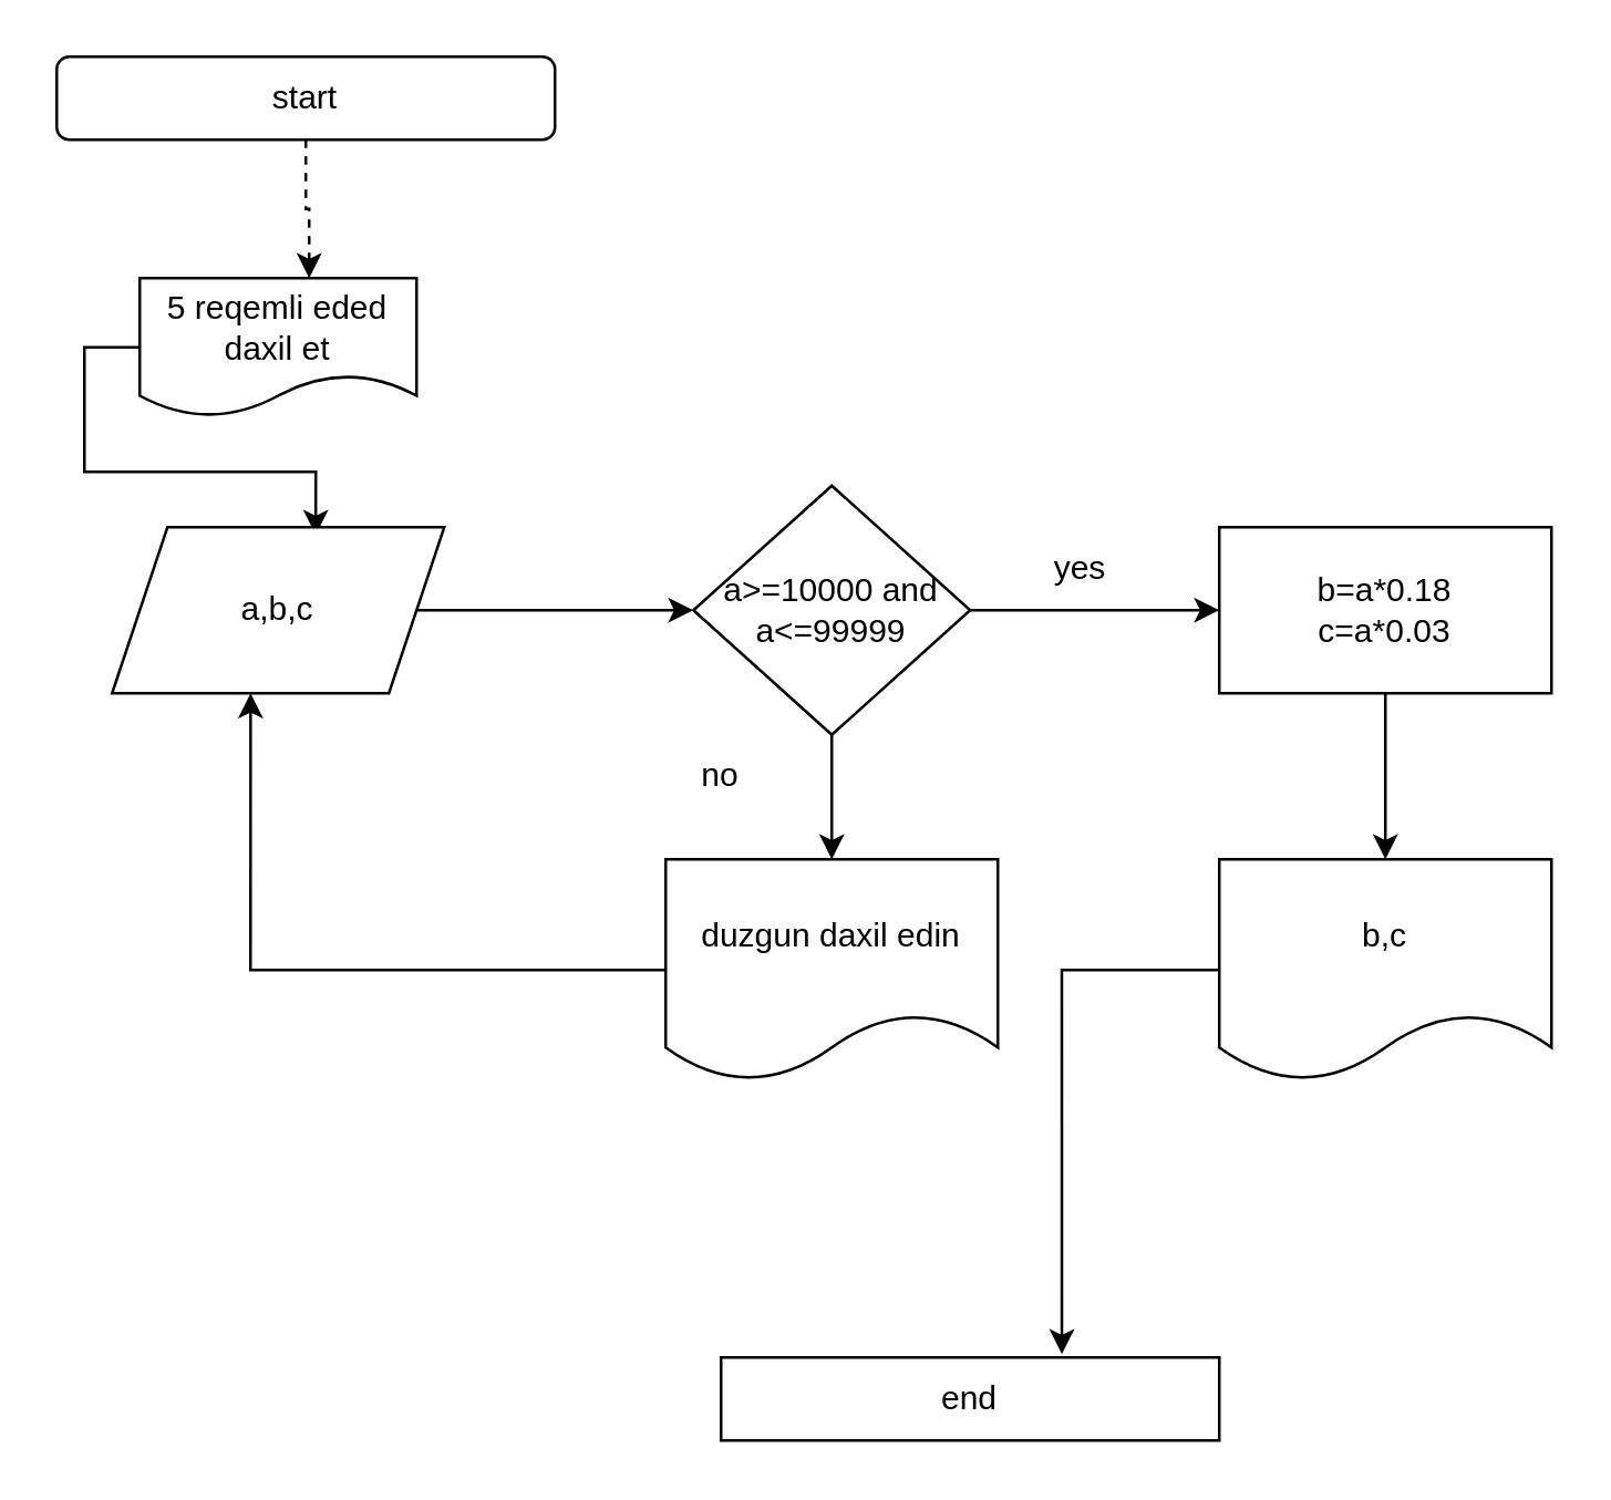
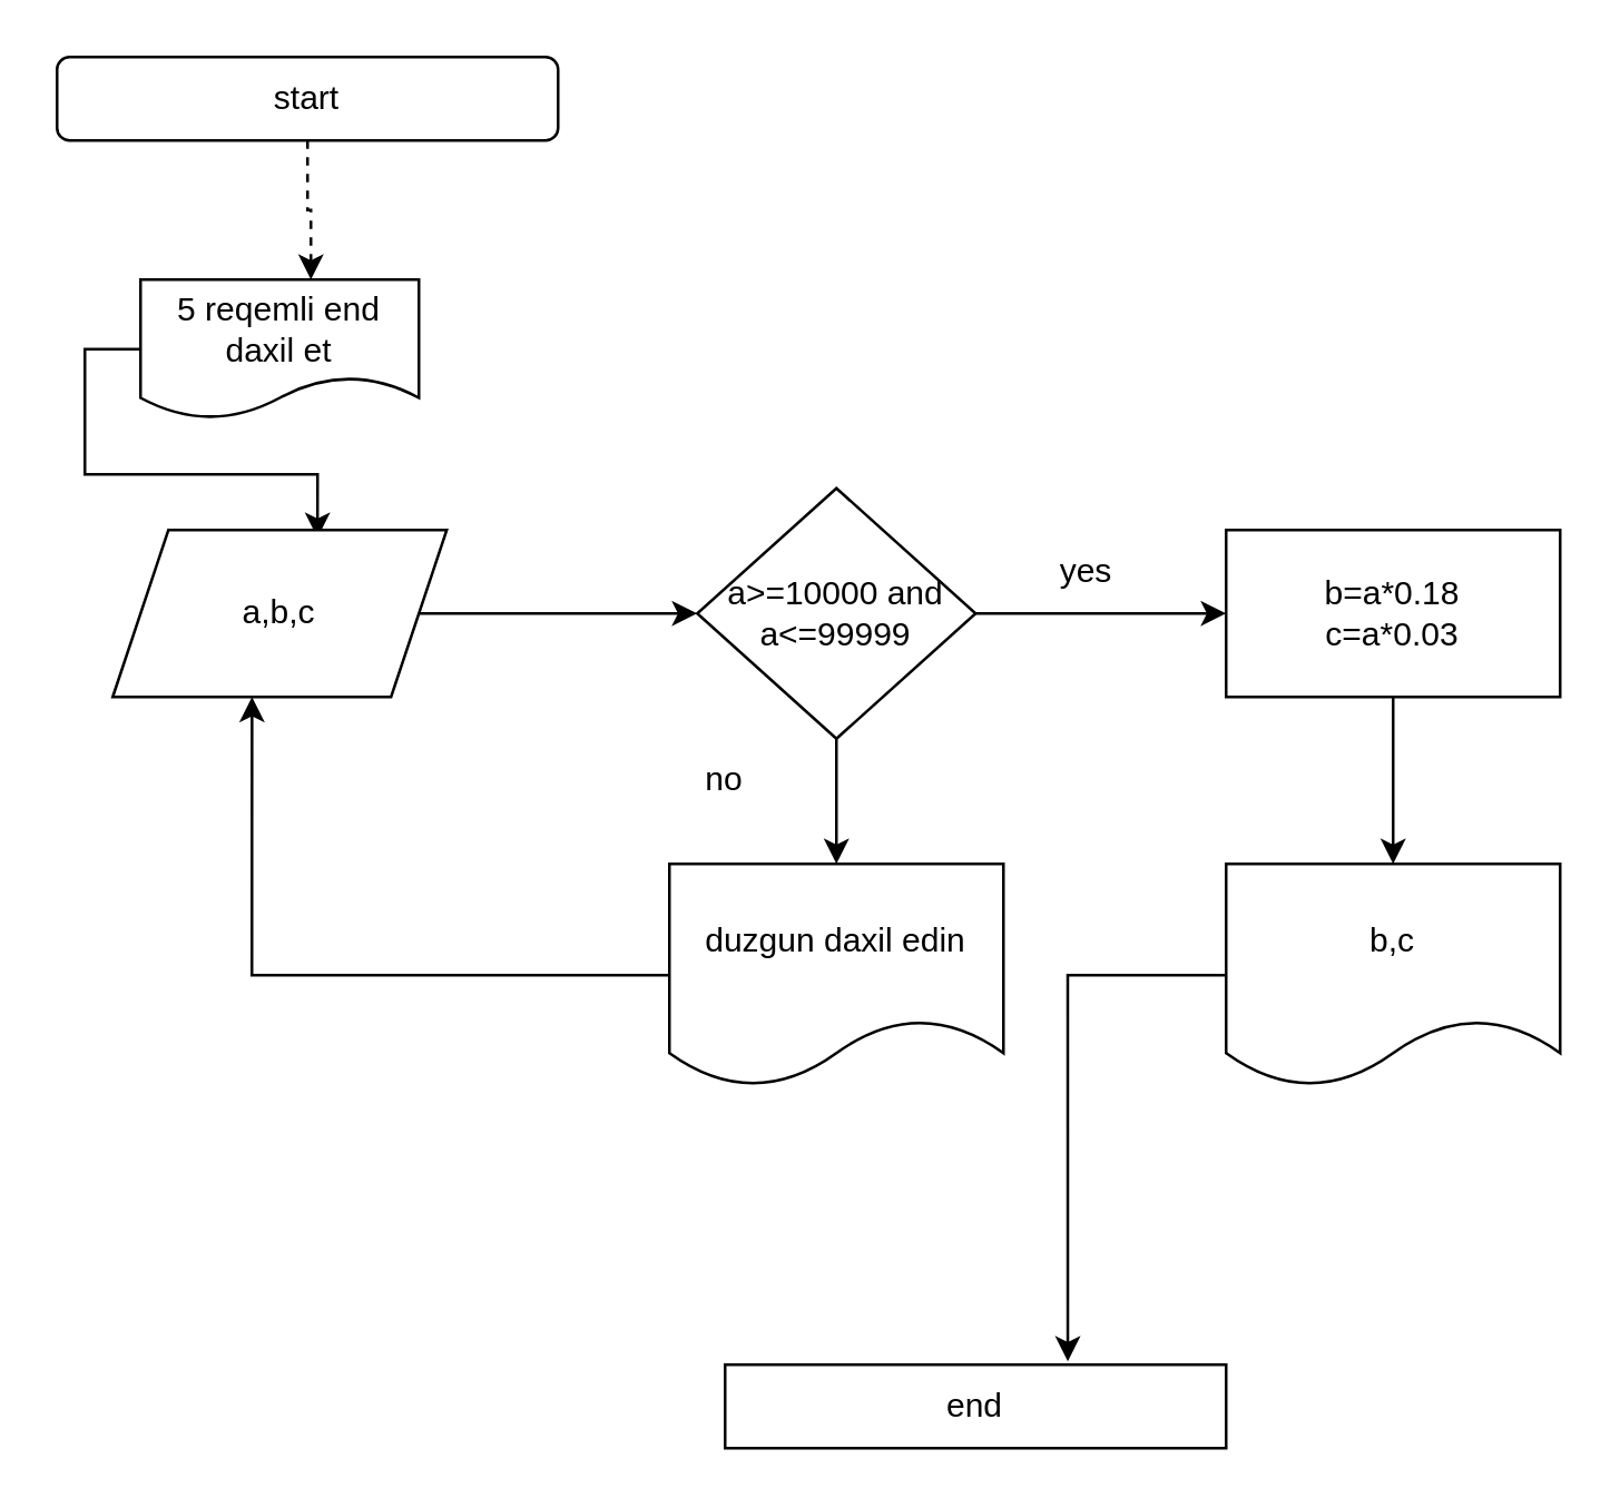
- <mxCell id="6" value="5 reqemli eded daxil et" style="shape=document;whiteSpace=wrap;html=1;boundedLbl=1;" vertex="1" parent="1"><mxGeometry x="50" y="100" width="100" height="50" as="geometry" /></mxCell>
+ <mxCell id="6" value="5 reqemli end daxil et" style="shape=document;whiteSpace=wrap;html=1;boundedLbl=1;" vertex="1" parent="1"><mxGeometry x="50" y="100" width="100" height="50" as="geometry" /></mxCell>
